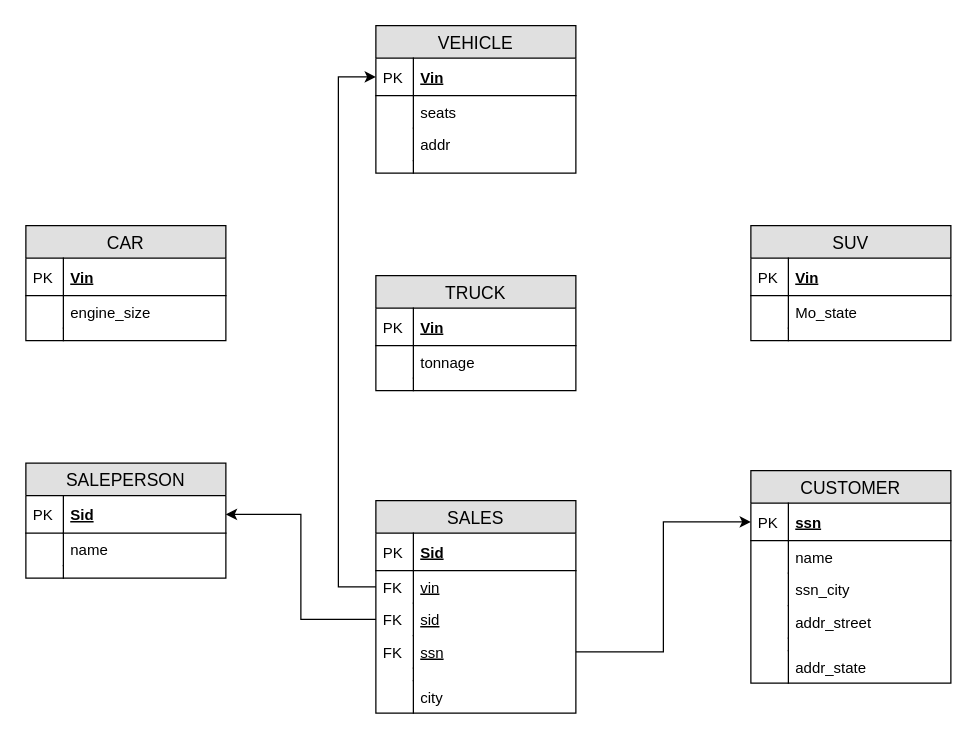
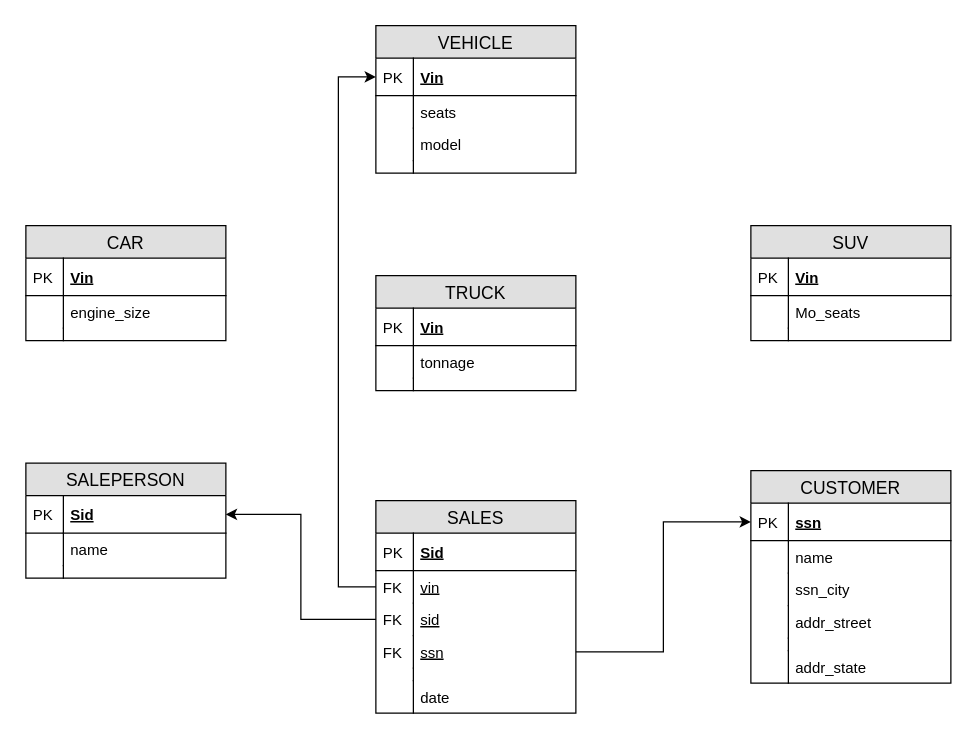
- <mxCell id="7" value="addr" style="shape=partialRectangle;top=0;left=0;right=0;bottom=0;align=left;verticalAlign=top;fillColor=none;spacingLeft=34;spacingRight=4;overflow=hidden;rotatable=0;points=[[0,0.5],[1,0.5]];portConstraint=eastwest;dropTarget=0;fontSize=12;" vertex="1" parent="2"><mxGeometry y="82" width="160" height="26" as="geometry" /></mxCell>
+ <mxCell id="7" value="model" style="shape=partialRectangle;top=0;left=0;right=0;bottom=0;align=left;verticalAlign=top;fillColor=none;spacingLeft=34;spacingRight=4;overflow=hidden;rotatable=0;points=[[0,0.5],[1,0.5]];portConstraint=eastwest;dropTarget=0;fontSize=12;" vertex="1" parent="2"><mxGeometry y="82" width="160" height="26" as="geometry" /></mxCell>
- <mxCell id="21" value="Mo_state" style="shape=partialRectangle;top=0;left=0;right=0;bottom=0;align=left;verticalAlign=top;fillColor=none;spacingLeft=34;spacingRight=4;overflow=hidden;rotatable=0;points=[[0,0.5],[1,0.5]];portConstraint=eastwest;dropTarget=0;fontSize=12;" vertex="1" parent="18"><mxGeometry y="56" width="160" height="26" as="geometry" /></mxCell>
+ <mxCell id="21" value="Mo_seats" style="shape=partialRectangle;top=0;left=0;right=0;bottom=0;align=left;verticalAlign=top;fillColor=none;spacingLeft=34;spacingRight=4;overflow=hidden;rotatable=0;points=[[0,0.5],[1,0.5]];portConstraint=eastwest;dropTarget=0;fontSize=12;" vertex="1" parent="18"><mxGeometry y="56" width="160" height="26" as="geometry" /></mxCell>
- <mxCell id="50" value="city" style="shape=partialRectangle;top=0;left=0;right=0;bottom=0;align=left;verticalAlign=top;fillColor=none;spacingLeft=34;spacingRight=4;overflow=hidden;rotatable=0;points=[[0,0.5],[1,0.5]];portConstraint=eastwest;dropTarget=0;fontSize=12;fontStyle=0" vertex="1" parent="39"><mxGeometry y="144" width="160" height="26" as="geometry" /></mxCell>
+ <mxCell id="50" value="date" style="shape=partialRectangle;top=0;left=0;right=0;bottom=0;align=left;verticalAlign=top;fillColor=none;spacingLeft=34;spacingRight=4;overflow=hidden;rotatable=0;points=[[0,0.5],[1,0.5]];portConstraint=eastwest;dropTarget=0;fontSize=12;fontStyle=0" vertex="1" parent="39"><mxGeometry y="144" width="160" height="26" as="geometry" /></mxCell>
